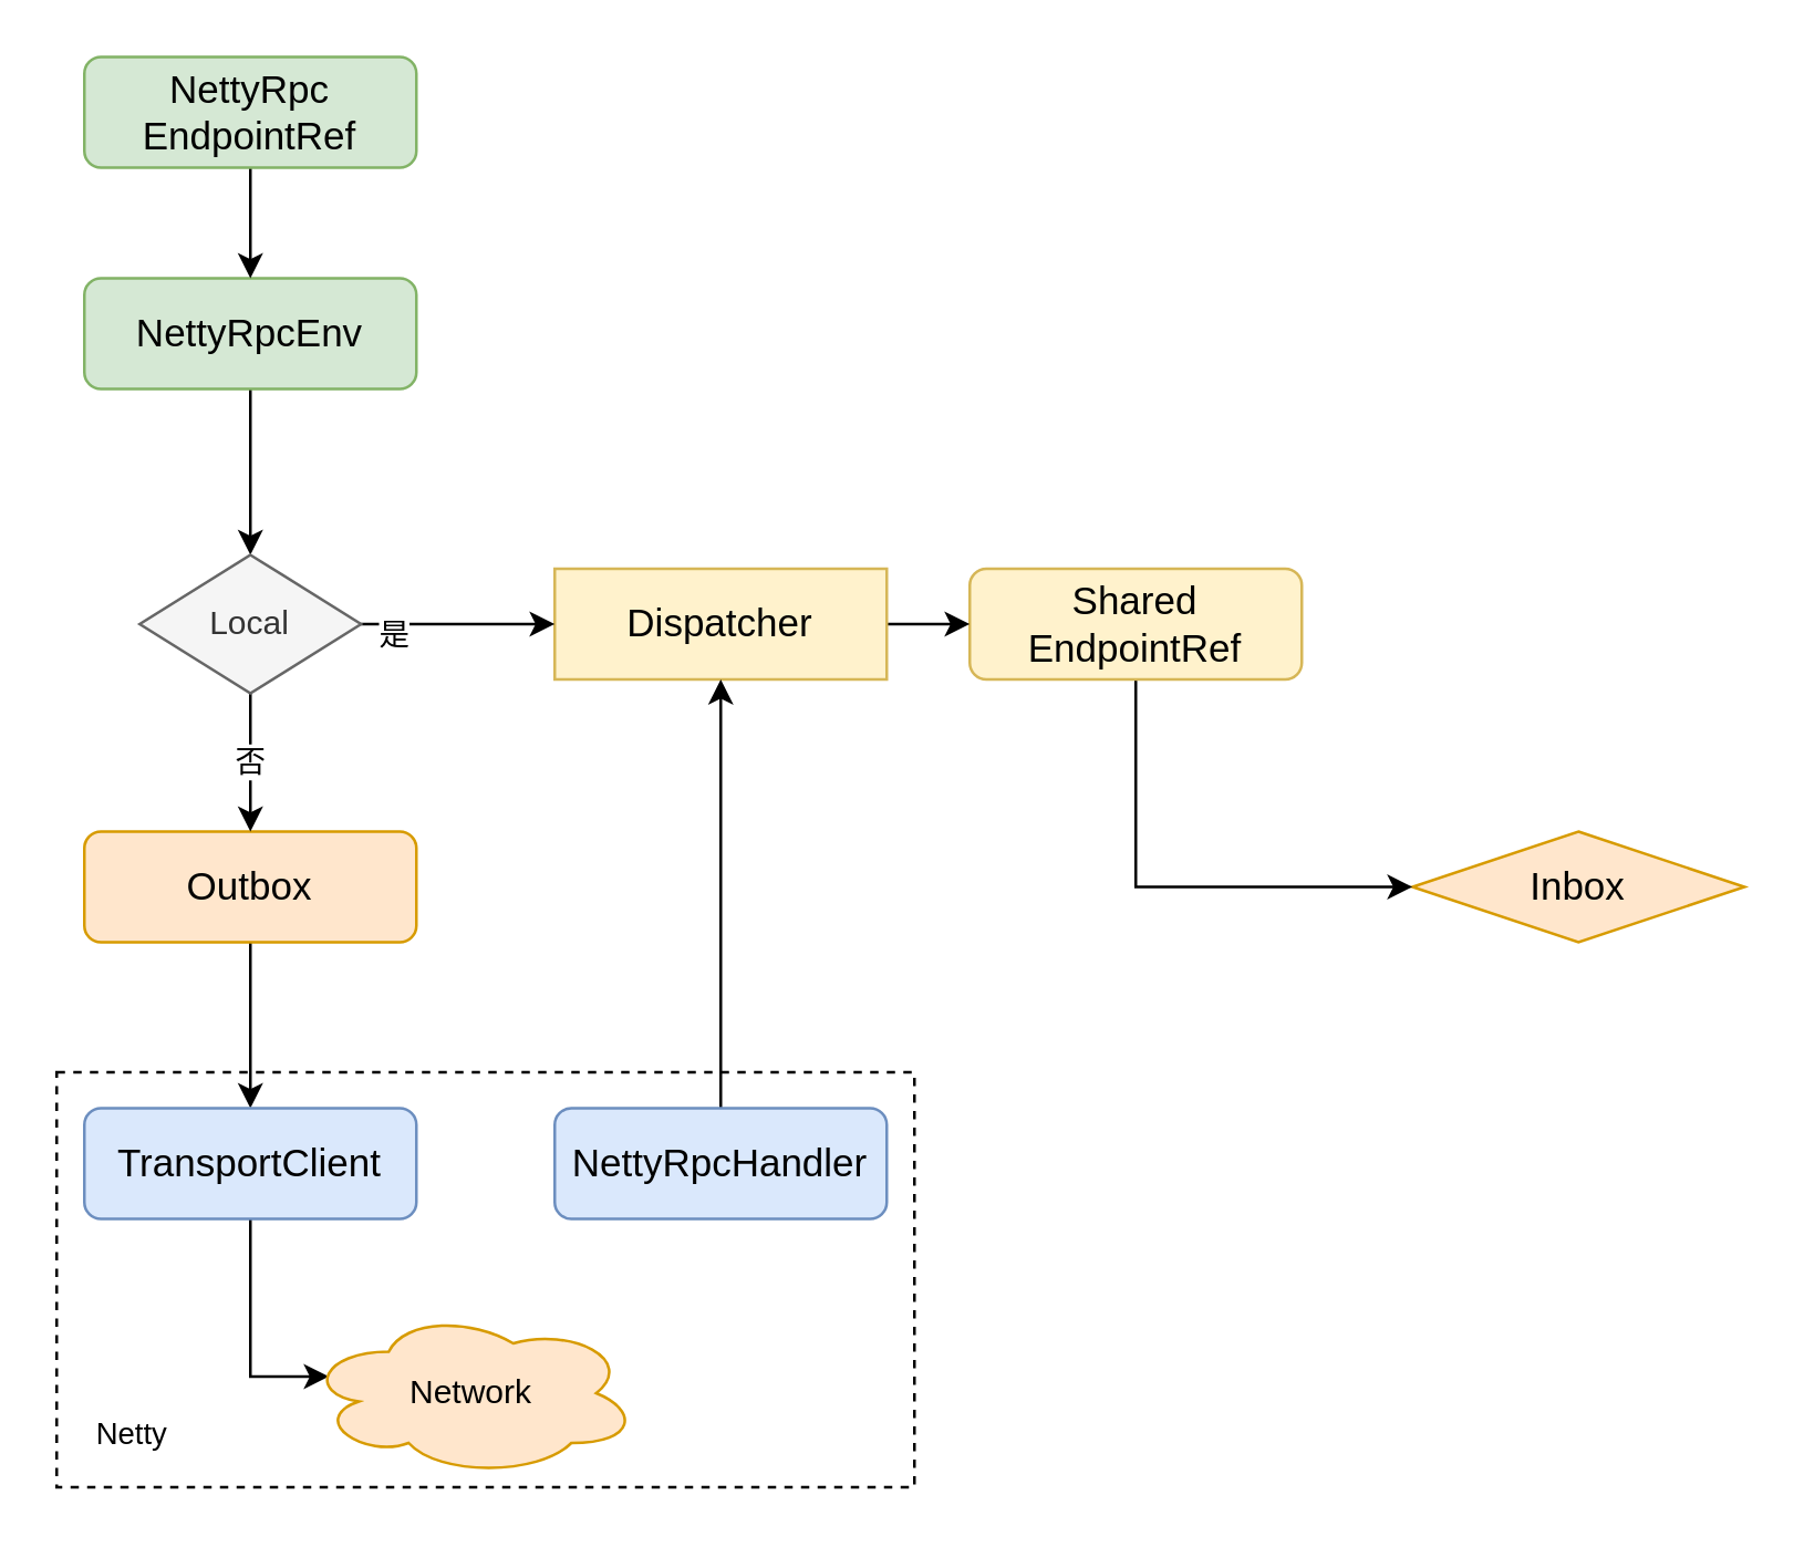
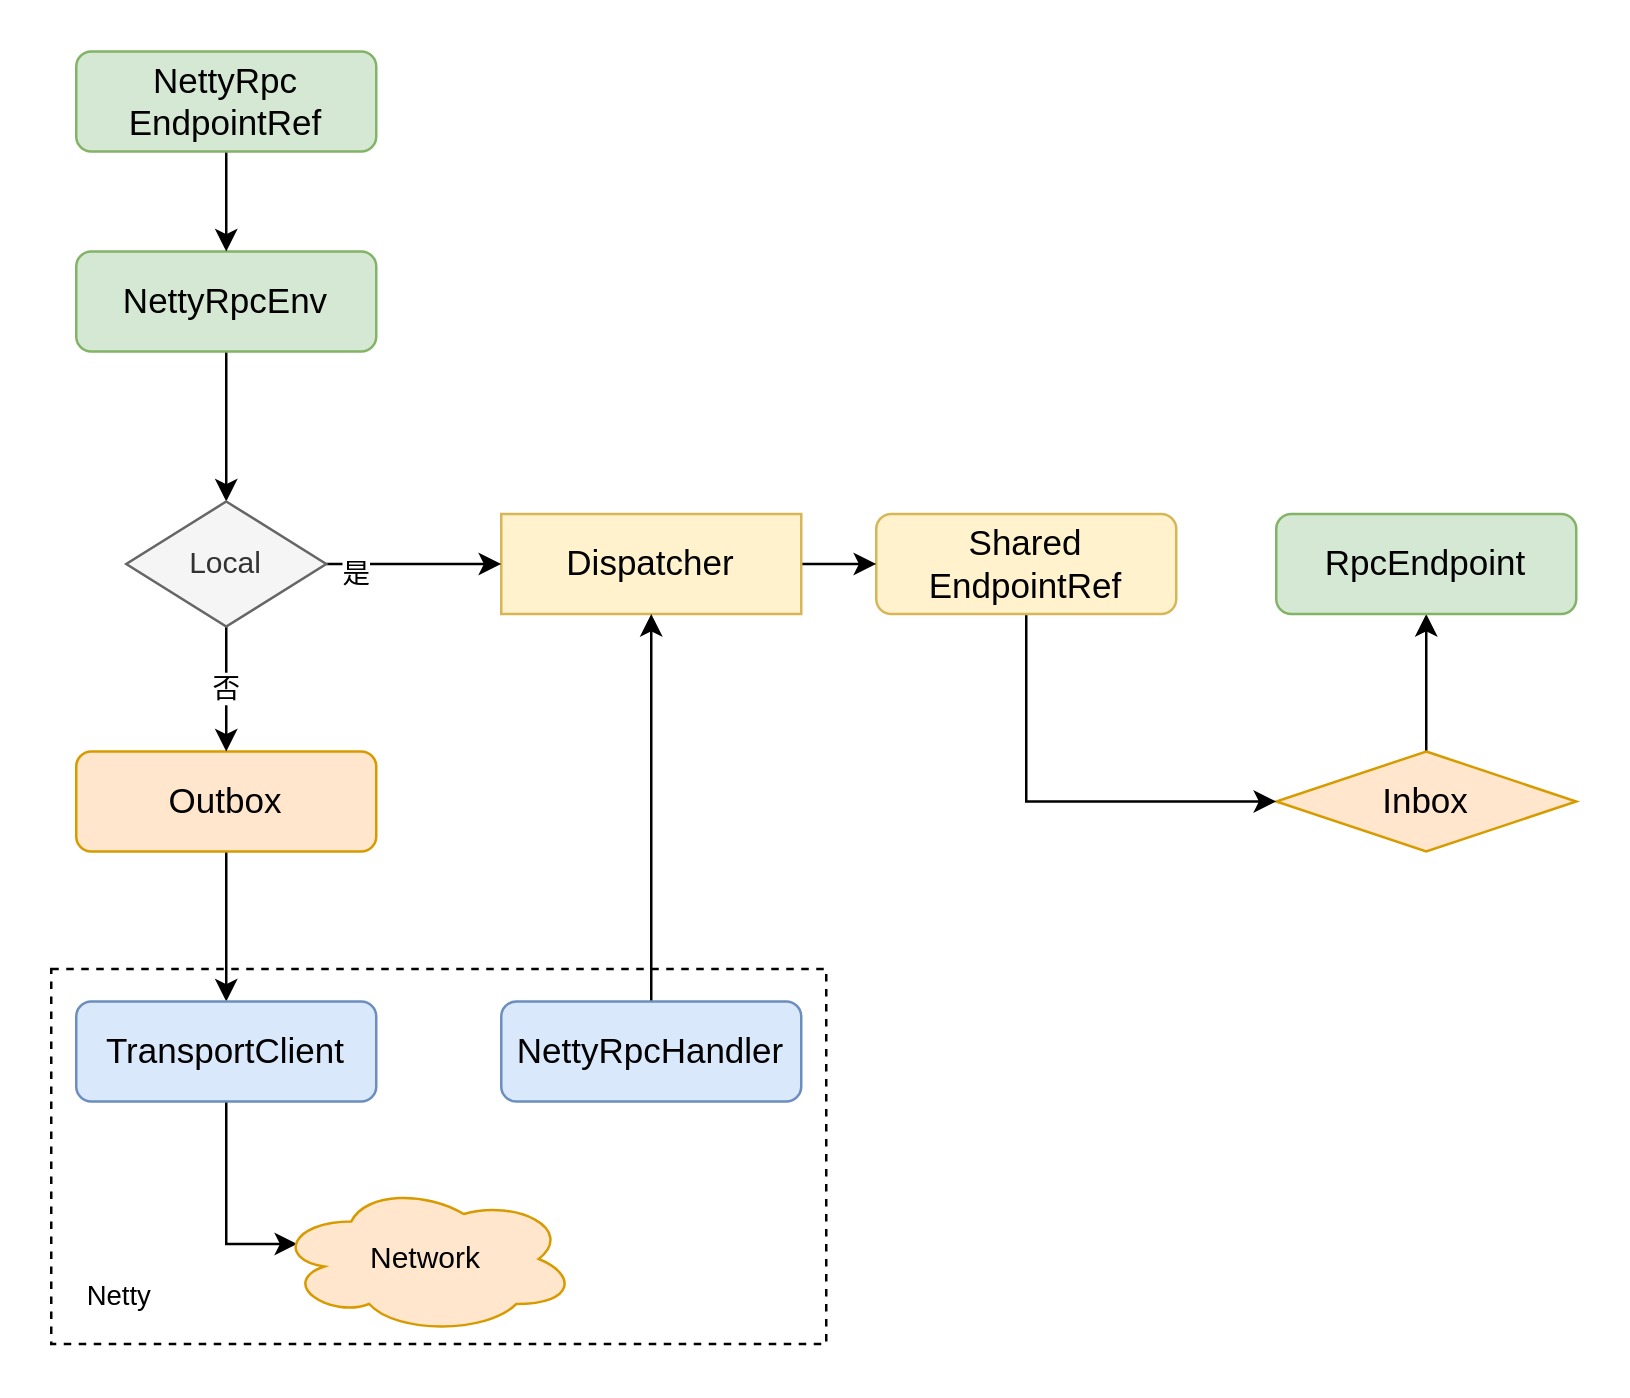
+ <mxCell id="23" value="RpcEndpoint" style="rounded=1;html=1;fontSize=14;whiteSpace=wrap;fillColor=#d5e8d4;strokeColor=#82b366;" vertex="1" parent="1"><mxGeometry x="510" y="205" width="120" height="40" as="geometry" /></mxCell>
+ <mxCell id="5" style="edgeStyle=orthogonalEdgeStyle;rounded=0;orthogonalLoop=1;jettySize=auto;html=1;exitX=0.5;exitY=0;exitDx=0;exitDy=0;entryX=0.5;entryY=1;entryDx=0;entryDy=0;" edge="1" parent="1" source="6" target="23"><mxGeometry relative="1" as="geometry" /></mxCell>
